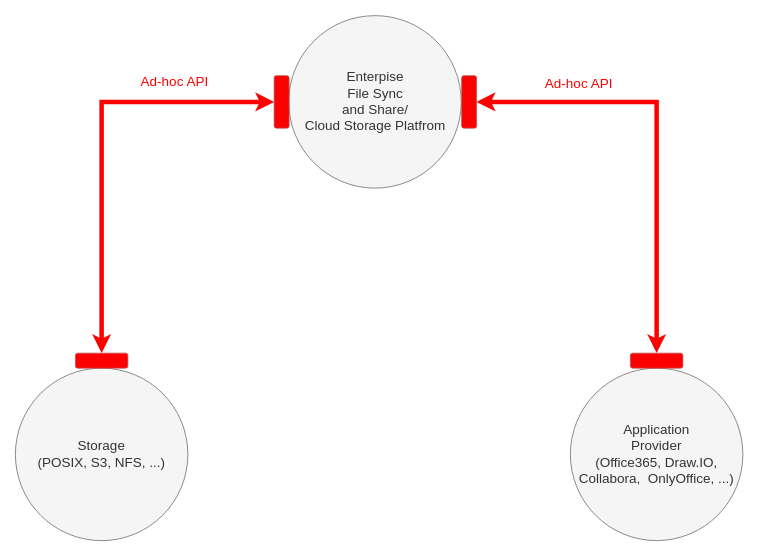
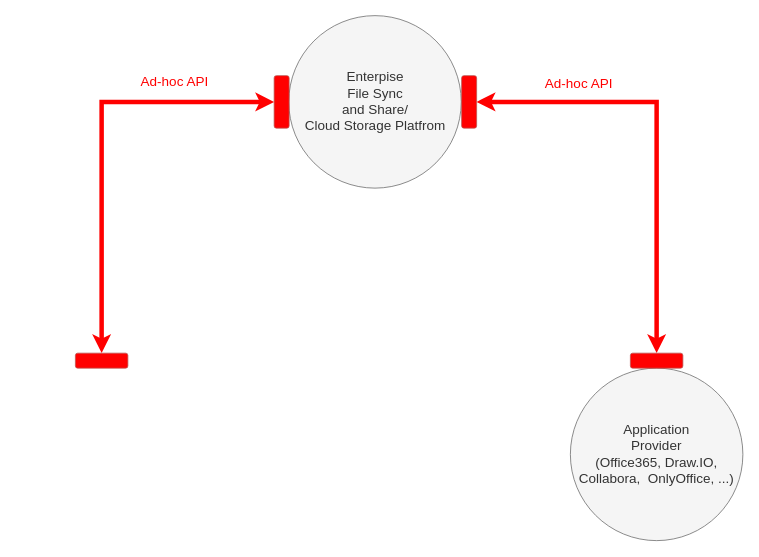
- <mxCell id="2" value="&lt;font style=&quot;font-size: 18px&quot;&gt;Storage&lt;br&gt;(POSIX, S3, NFS, ...)&lt;br&gt;&lt;/font&gt;" style="ellipse;whiteSpace=wrap;html=1;aspect=fixed;fillColor=#f5f5f5;strokeColor=#666666;fontColor=#333333;" vertex="1" parent="1"><mxGeometry x="20" y="490" width="230" height="230" as="geometry" /></mxCell>
